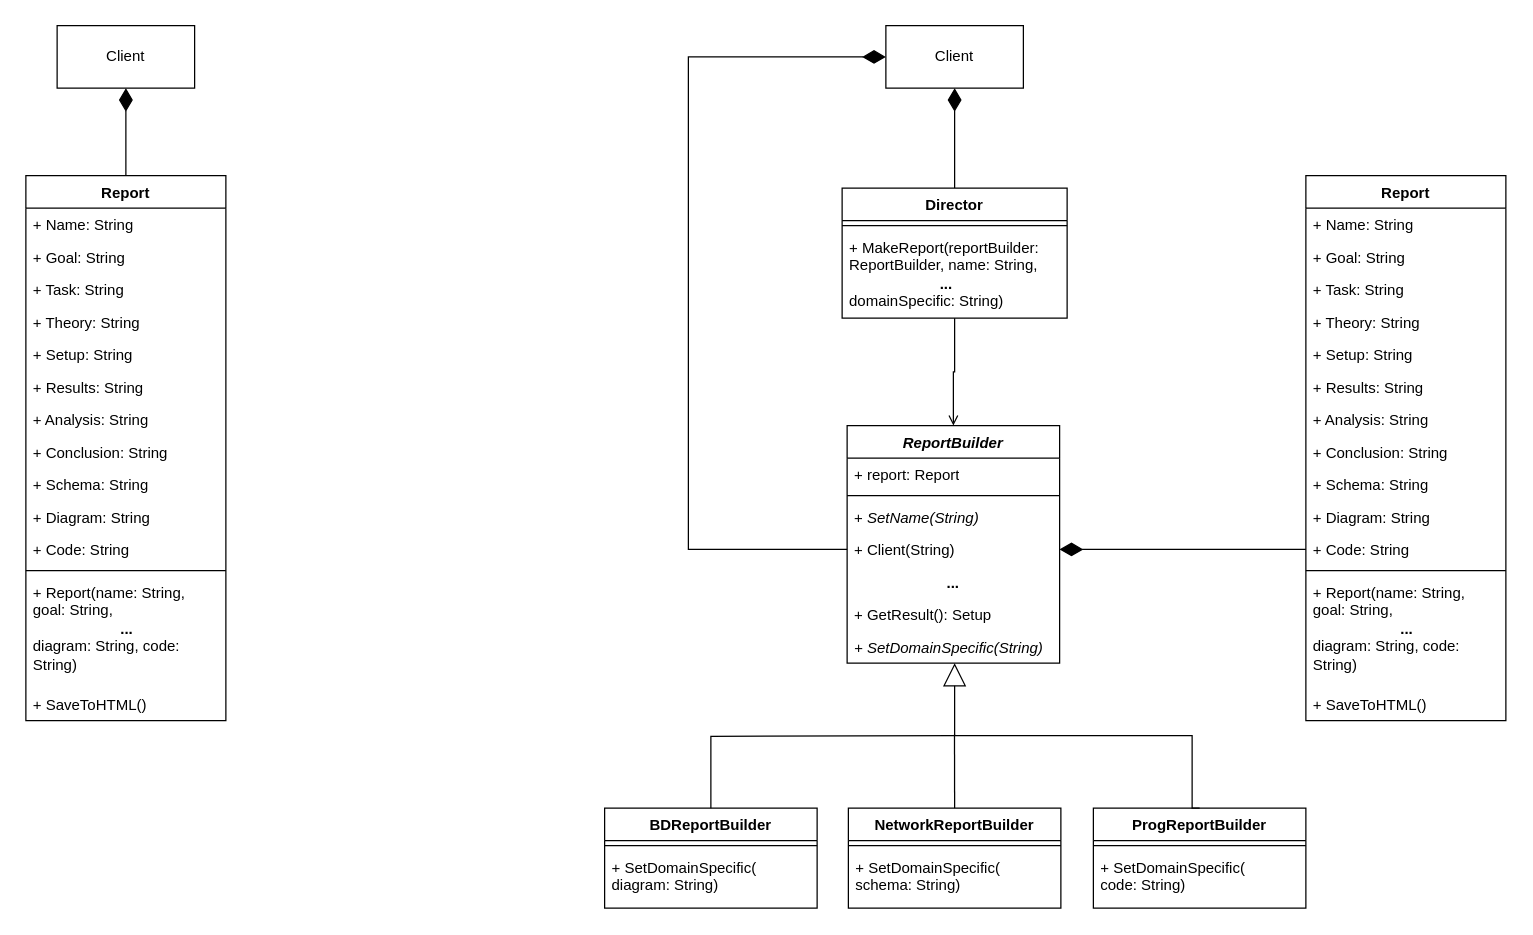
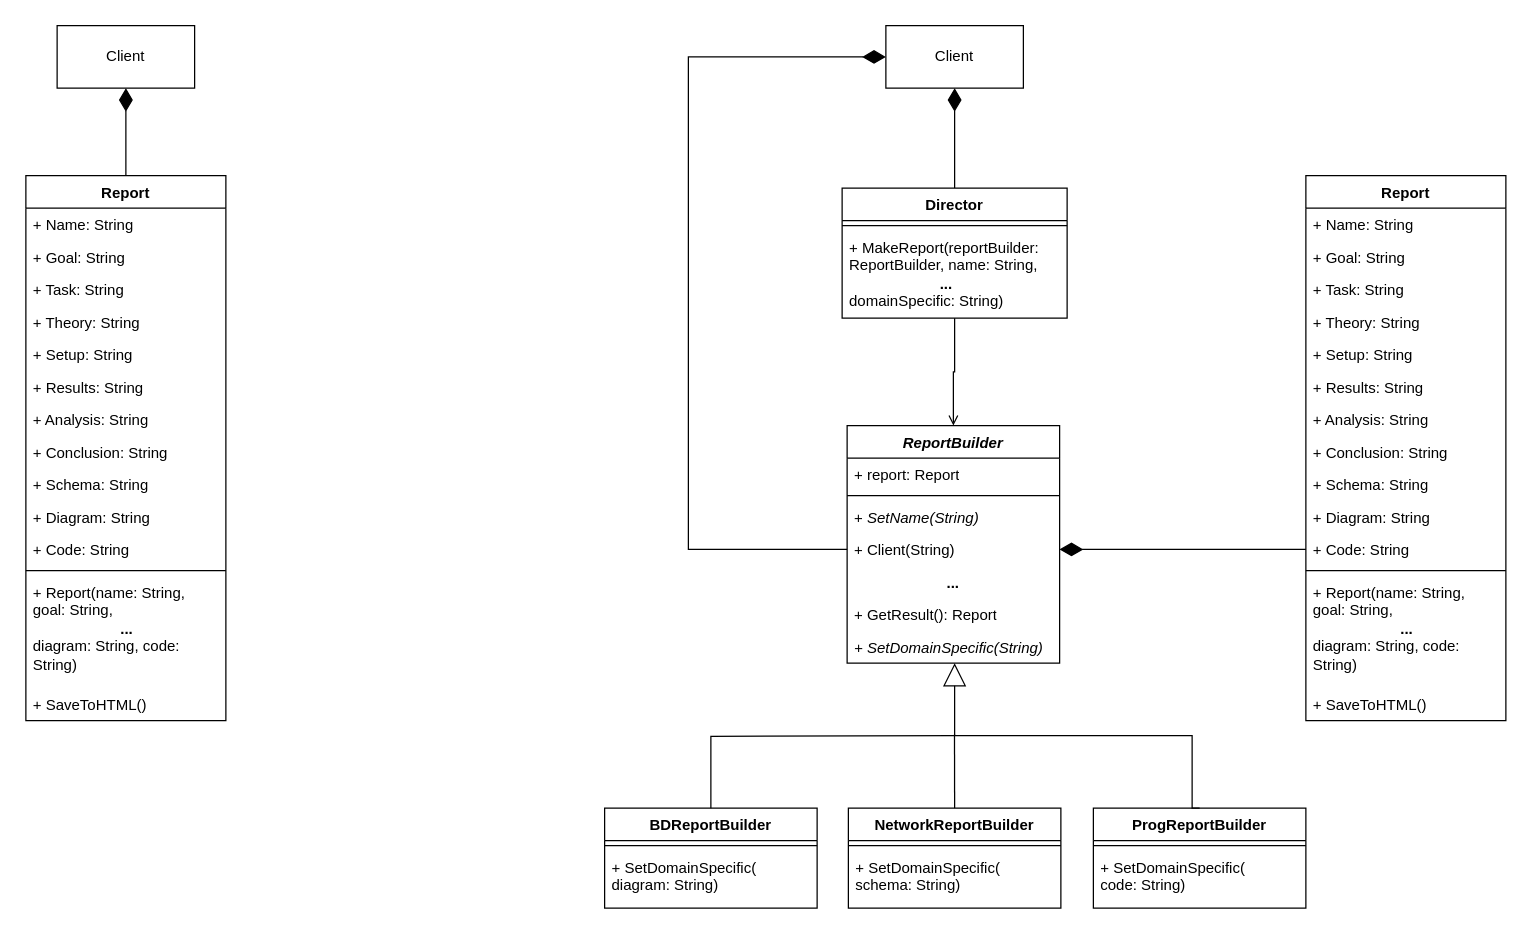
- <mxCell id="59" value="+ GetResult(): Setup" style="text;strokeColor=none;fillColor=none;align=left;verticalAlign=top;spacingLeft=4;spacingRight=4;overflow=hidden;rotatable=0;points=[[0,0.5],[1,0.5]];portConstraint=eastwest;whiteSpace=wrap;html=1;" parent="53" vertex="1"><mxGeometry y="138" width="170" height="26" as="geometry" /></mxCell>
+ <mxCell id="59" value="+ GetResult(): Report" style="text;strokeColor=none;fillColor=none;align=left;verticalAlign=top;spacingLeft=4;spacingRight=4;overflow=hidden;rotatable=0;points=[[0,0.5],[1,0.5]];portConstraint=eastwest;whiteSpace=wrap;html=1;" parent="53" vertex="1"><mxGeometry y="138" width="170" height="26" as="geometry" /></mxCell>
